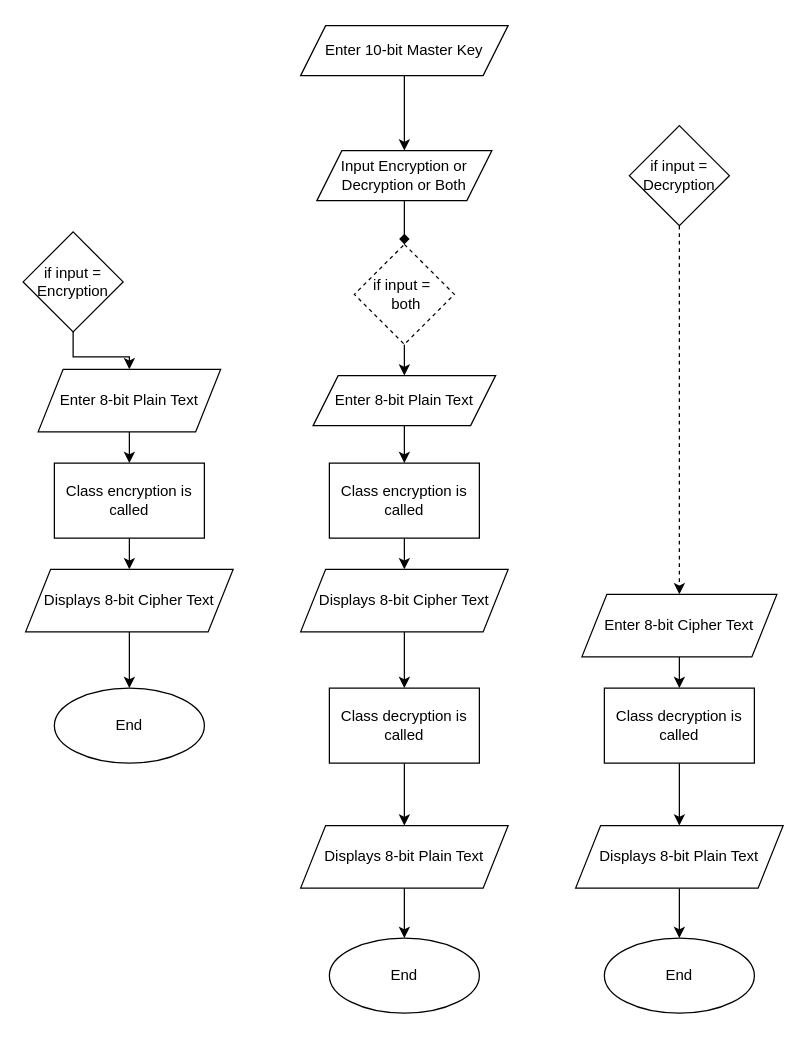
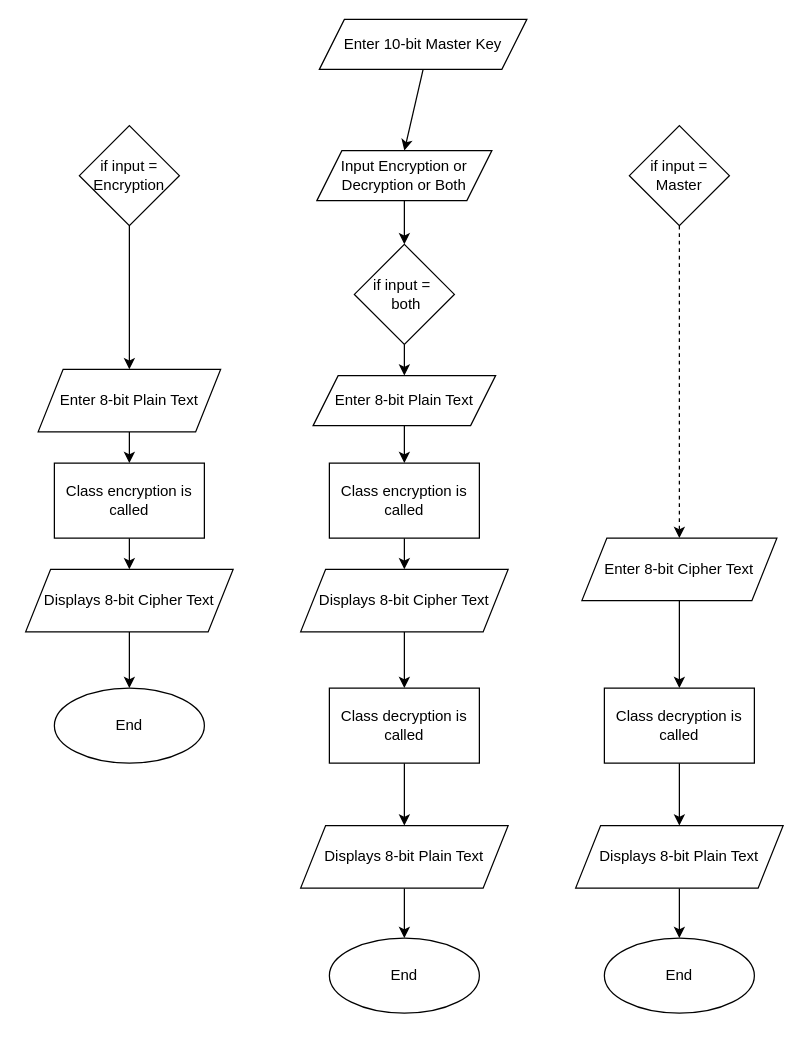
- <mxCell id="2" value="Enter 10-bit Master Key" style="shape=parallelogram;perimeter=parallelogramPerimeter;whiteSpace=wrap;html=1;fixedSize=1;" vertex="1" parent="1"><mxGeometry x="240" y="20" width="166" height="40" as="geometry" /></mxCell>
+ <mxCell id="2" value="Enter 10-bit Master Key" style="shape=parallelogram;perimeter=parallelogramPerimeter;whiteSpace=wrap;html=1;fixedSize=1;" vertex="1" parent="1"><mxGeometry x="255" y="15" width="166" height="40" as="geometry" /></mxCell>
- <mxCell id="12" value="&lt;span&gt;if input = Decryption&lt;/span&gt;" style="rhombus;whiteSpace=wrap;html=1;" vertex="1" parent="1"><mxGeometry x="503" y="100" width="80" height="80" as="geometry" /></mxCell>
+ <mxCell id="12" value="&lt;span&gt;if input = Master&lt;/span&gt;" style="rhombus;whiteSpace=wrap;html=1;" vertex="1" parent="1"><mxGeometry x="503" y="100" width="80" height="80" as="geometry" /></mxCell>
- <mxCell id="4" value="" style="edgeStyle=orthogonalEdgeStyle;rounded=0;orthogonalLoop=1;jettySize=auto;html=1;endArrow=diamond;" edge="1" parent="1" source="5" target="17"><mxGeometry relative="1" as="geometry" /></mxCell>
+ <mxCell id="4" value="" style="edgeStyle=orthogonalEdgeStyle;rounded=0;orthogonalLoop=1;jettySize=auto;html=1;" edge="1" parent="1" source="5" target="17"><mxGeometry relative="1" as="geometry" /></mxCell>
- <mxCell id="7" value="if input = Encryption" style="rhombus;whiteSpace=wrap;html=1;" vertex="1" parent="1"><mxGeometry x="18" y="185" width="80" height="80" as="geometry" /></mxCell>
+ <mxCell id="7" value="if input = Encryption" style="rhombus;whiteSpace=wrap;html=1;" vertex="1" parent="1"><mxGeometry x="63" y="100" width="80" height="80" as="geometry" /></mxCell>
- <mxCell id="17" value="if input =&amp;nbsp; &amp;nbsp;both" style="rhombus;whiteSpace=wrap;html=1;dashed=1;" vertex="1" parent="1"><mxGeometry x="283" y="195" width="80" height="80" as="geometry" /></mxCell>
+ <mxCell id="17" value="if input =&amp;nbsp; &amp;nbsp;both" style="rhombus;whiteSpace=wrap;html=1;" vertex="1" parent="1"><mxGeometry x="283" y="195" width="80" height="80" as="geometry" /></mxCell>
- <mxCell id="30" value="&lt;span&gt;Enter 8-bit Cipher Text&lt;/span&gt;" style="shape=parallelogram;perimeter=parallelogramPerimeter;whiteSpace=wrap;html=1;fixedSize=1;" vertex="1" parent="1"><mxGeometry x="465" y="475" width="156" height="50" as="geometry" /></mxCell>
+ <mxCell id="30" value="&lt;span&gt;Enter 8-bit Cipher Text&lt;/span&gt;" style="shape=parallelogram;perimeter=parallelogramPerimeter;whiteSpace=wrap;html=1;fixedSize=1;" vertex="1" parent="1"><mxGeometry x="465" y="430" width="156" height="50" as="geometry" /></mxCell>
